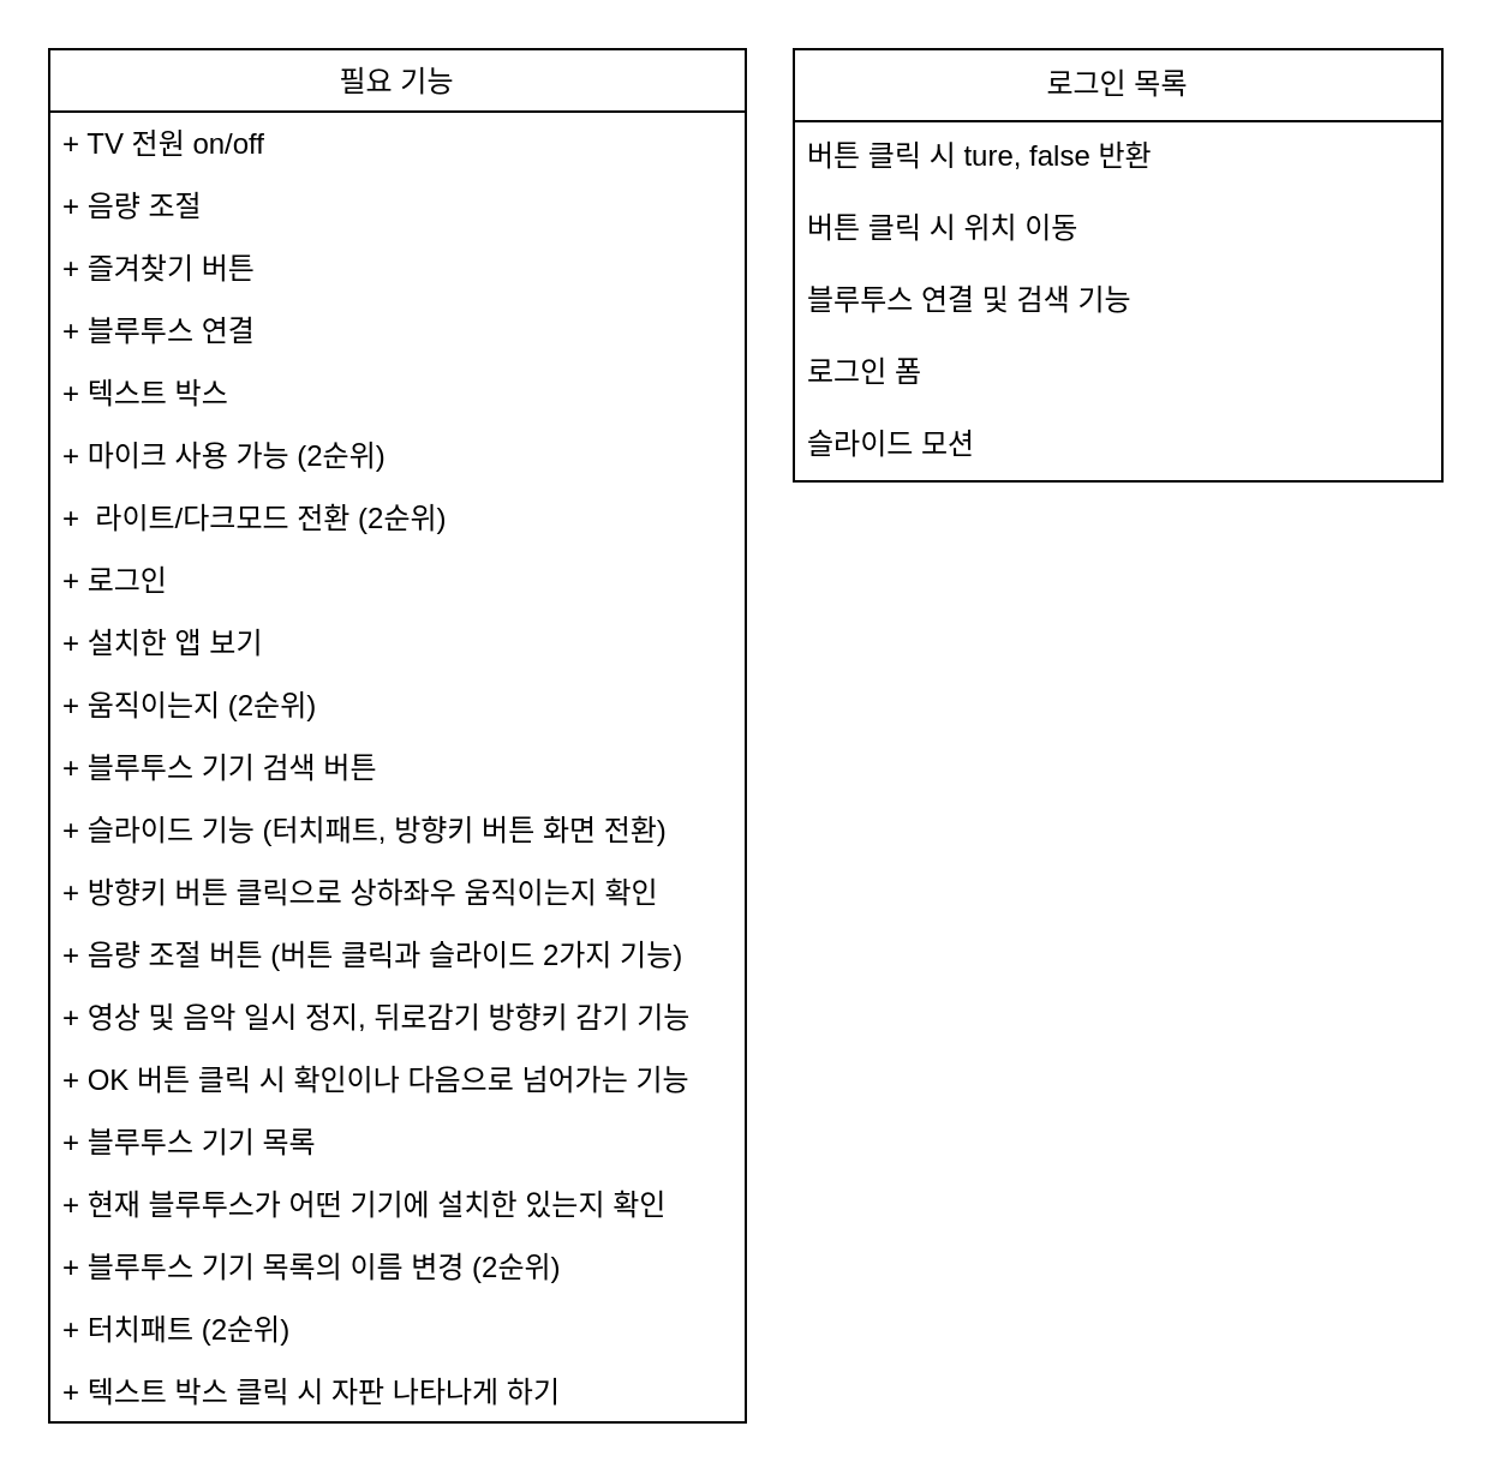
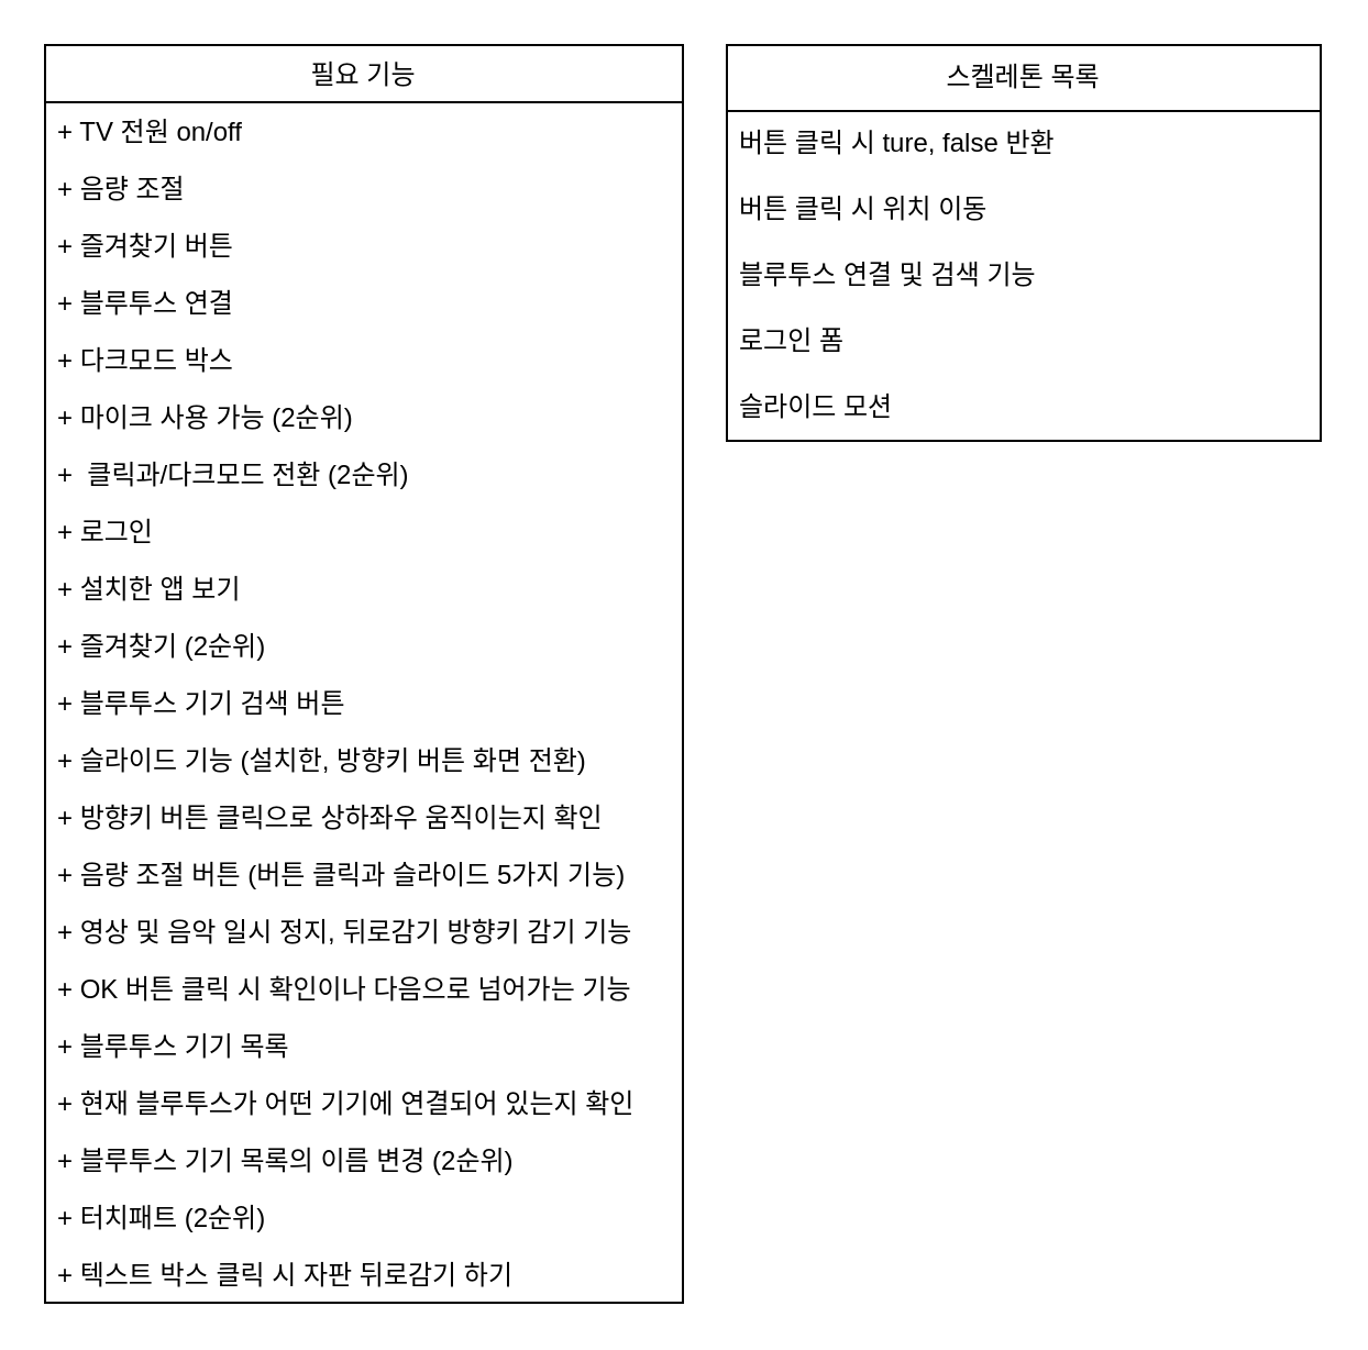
- <mxCell id="24" value="로그인 목록" style="swimlane;fontStyle=0;childLayout=stackLayout;horizontal=1;startSize=30;horizontalStack=0;resizeParent=1;resizeParentMax=0;resizeLast=0;collapsible=1;marginBottom=0;whiteSpace=wrap;html=1;" vertex="1" parent="1"><mxGeometry x="330" y="20" width="270" height="180" as="geometry" /></mxCell>
+ <mxCell id="24" value="스켈레톤 목록" style="swimlane;fontStyle=0;childLayout=stackLayout;horizontal=1;startSize=30;horizontalStack=0;resizeParent=1;resizeParentMax=0;resizeLast=0;collapsible=1;marginBottom=0;whiteSpace=wrap;html=1;" vertex="1" parent="1"><mxGeometry x="330" y="20" width="270" height="180" as="geometry" /></mxCell>
- <mxCell id="7" value="+ 텍스트 박스 " style="text;strokeColor=none;fillColor=none;align=left;verticalAlign=top;spacingLeft=4;spacingRight=4;overflow=hidden;rotatable=0;points=[[0,0.5],[1,0.5]];portConstraint=eastwest;fillStyle=auto;" vertex="1" parent="2"><mxGeometry y="130" width="290" height="26" as="geometry" /></mxCell>
+ <mxCell id="7" value="+ 다크모드 박스 " style="text;strokeColor=none;fillColor=none;align=left;verticalAlign=top;spacingLeft=4;spacingRight=4;overflow=hidden;rotatable=0;points=[[0,0.5],[1,0.5]];portConstraint=eastwest;fillStyle=auto;" vertex="1" parent="2"><mxGeometry y="130" width="290" height="26" as="geometry" /></mxCell>
- <mxCell id="9" value="+  라이트/다크모드 전환 (2순위)" style="text;strokeColor=none;fillColor=none;align=left;verticalAlign=top;spacingLeft=4;spacingRight=4;overflow=hidden;rotatable=0;points=[[0,0.5],[1,0.5]];portConstraint=eastwest;fillStyle=auto;" vertex="1" parent="2"><mxGeometry y="182" width="290" height="26" as="geometry" /></mxCell>
+ <mxCell id="9" value="+  클릭과/다크모드 전환 (2순위)" style="text;strokeColor=none;fillColor=none;align=left;verticalAlign=top;spacingLeft=4;spacingRight=4;overflow=hidden;rotatable=0;points=[[0,0.5],[1,0.5]];portConstraint=eastwest;fillStyle=auto;" vertex="1" parent="2"><mxGeometry y="182" width="290" height="26" as="geometry" /></mxCell>
- <mxCell id="12" value="+ 움직이는지 (2순위)" style="text;strokeColor=none;fillColor=none;align=left;verticalAlign=top;spacingLeft=4;spacingRight=4;overflow=hidden;rotatable=0;points=[[0,0.5],[1,0.5]];portConstraint=eastwest;fillStyle=auto;" vertex="1" parent="2"><mxGeometry y="260" width="290" height="26" as="geometry" /></mxCell>
+ <mxCell id="12" value="+ 즐겨찾기 (2순위)" style="text;strokeColor=none;fillColor=none;align=left;verticalAlign=top;spacingLeft=4;spacingRight=4;overflow=hidden;rotatable=0;points=[[0,0.5],[1,0.5]];portConstraint=eastwest;fillStyle=auto;" vertex="1" parent="2"><mxGeometry y="260" width="290" height="26" as="geometry" /></mxCell>
- <mxCell id="14" value="+ 슬라이드 기능 (터치패트, 방향키 버튼 화면 전환)" style="text;strokeColor=none;fillColor=none;align=left;verticalAlign=top;spacingLeft=4;spacingRight=4;overflow=hidden;rotatable=0;points=[[0,0.5],[1,0.5]];portConstraint=eastwest;fillStyle=auto;" vertex="1" parent="2"><mxGeometry y="312" width="290" height="26" as="geometry" /></mxCell>
+ <mxCell id="14" value="+ 슬라이드 기능 (설치한, 방향키 버튼 화면 전환)" style="text;strokeColor=none;fillColor=none;align=left;verticalAlign=top;spacingLeft=4;spacingRight=4;overflow=hidden;rotatable=0;points=[[0,0.5],[1,0.5]];portConstraint=eastwest;fillStyle=auto;" vertex="1" parent="2"><mxGeometry y="312" width="290" height="26" as="geometry" /></mxCell>
- <mxCell id="16" value="+ 음량 조절 버튼 (버튼 클릭과 슬라이드 2가지 기능)" style="text;strokeColor=none;fillColor=none;align=left;verticalAlign=top;spacingLeft=4;spacingRight=4;overflow=hidden;rotatable=0;points=[[0,0.5],[1,0.5]];portConstraint=eastwest;fillStyle=auto;" vertex="1" parent="2"><mxGeometry y="364" width="290" height="26" as="geometry" /></mxCell>
+ <mxCell id="16" value="+ 음량 조절 버튼 (버튼 클릭과 슬라이드 5가지 기능)" style="text;strokeColor=none;fillColor=none;align=left;verticalAlign=top;spacingLeft=4;spacingRight=4;overflow=hidden;rotatable=0;points=[[0,0.5],[1,0.5]];portConstraint=eastwest;fillStyle=auto;" vertex="1" parent="2"><mxGeometry y="364" width="290" height="26" as="geometry" /></mxCell>
- <mxCell id="20" value="+ 현재 블루투스가 어떤 기기에 설치한 있는지 확인" style="text;strokeColor=none;fillColor=none;align=left;verticalAlign=top;spacingLeft=4;spacingRight=4;overflow=hidden;rotatable=0;points=[[0,0.5],[1,0.5]];portConstraint=eastwest;fillStyle=auto;" vertex="1" parent="2"><mxGeometry y="468" width="290" height="26" as="geometry" /></mxCell>
+ <mxCell id="20" value="+ 현재 블루투스가 어떤 기기에 연결되어 있는지 확인" style="text;strokeColor=none;fillColor=none;align=left;verticalAlign=top;spacingLeft=4;spacingRight=4;overflow=hidden;rotatable=0;points=[[0,0.5],[1,0.5]];portConstraint=eastwest;fillStyle=auto;" vertex="1" parent="2"><mxGeometry y="468" width="290" height="26" as="geometry" /></mxCell>
- <mxCell id="23" value="+ 텍스트 박스 클릭 시 자판 나타나게 하기&#10;" style="text;strokeColor=none;fillColor=none;align=left;verticalAlign=top;spacingLeft=4;spacingRight=4;overflow=hidden;rotatable=0;points=[[0,0.5],[1,0.5]];portConstraint=eastwest;fillStyle=auto;" vertex="1" parent="2"><mxGeometry y="546" width="290" height="26" as="geometry" /></mxCell>
+ <mxCell id="23" value="+ 텍스트 박스 클릭 시 자판 뒤로감기 하기&#10;" style="text;strokeColor=none;fillColor=none;align=left;verticalAlign=top;spacingLeft=4;spacingRight=4;overflow=hidden;rotatable=0;points=[[0,0.5],[1,0.5]];portConstraint=eastwest;fillStyle=auto;" vertex="1" parent="2"><mxGeometry y="546" width="290" height="26" as="geometry" /></mxCell>
